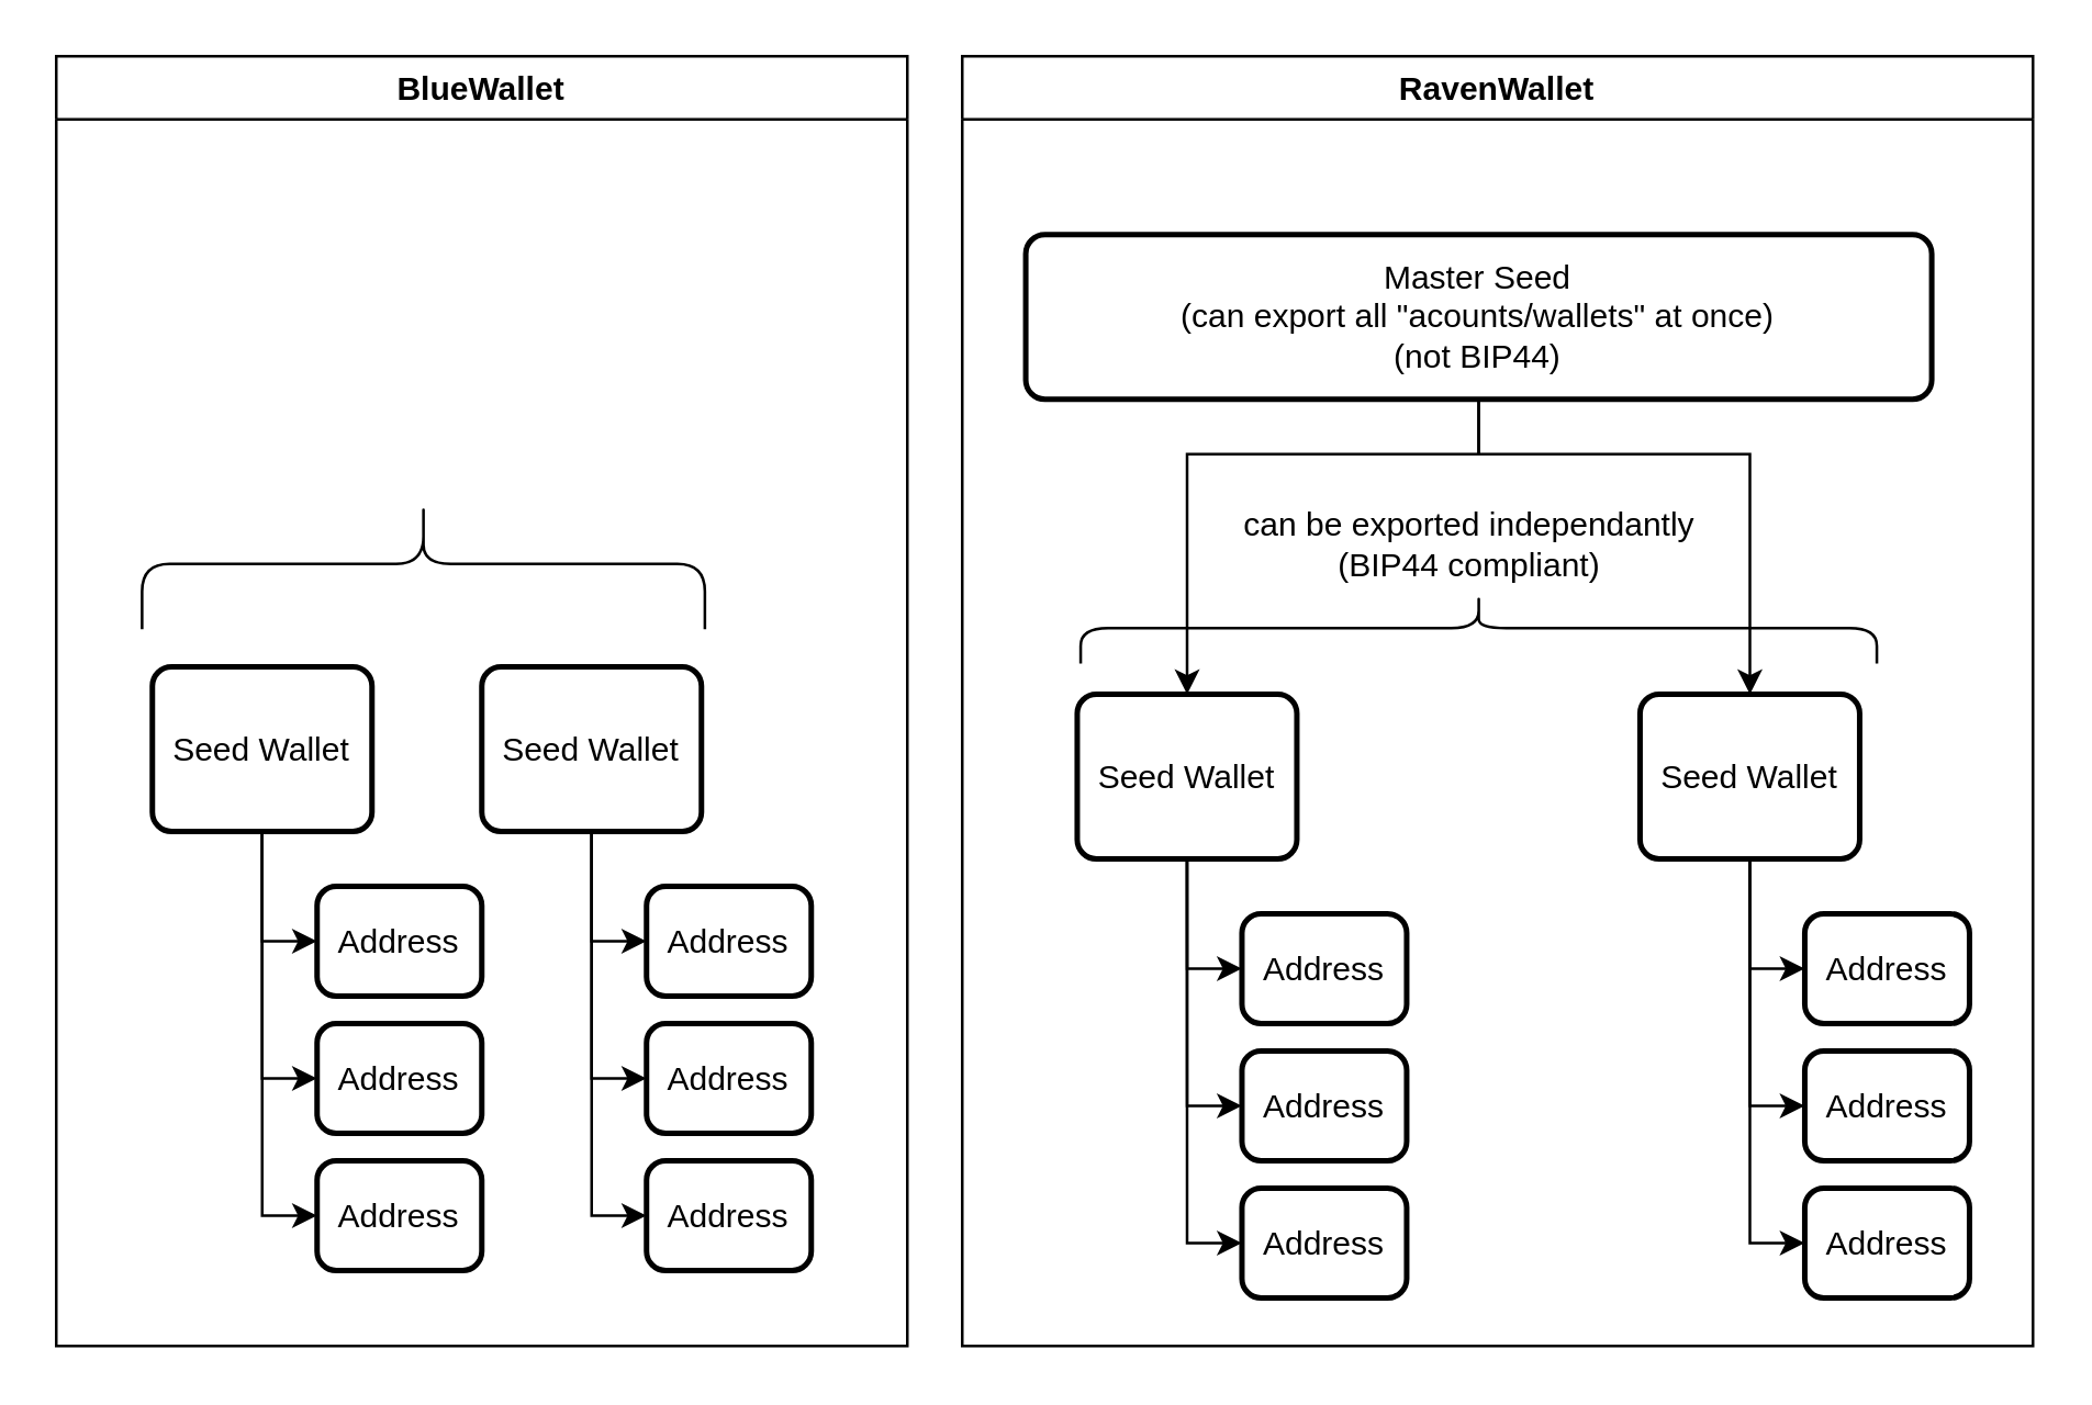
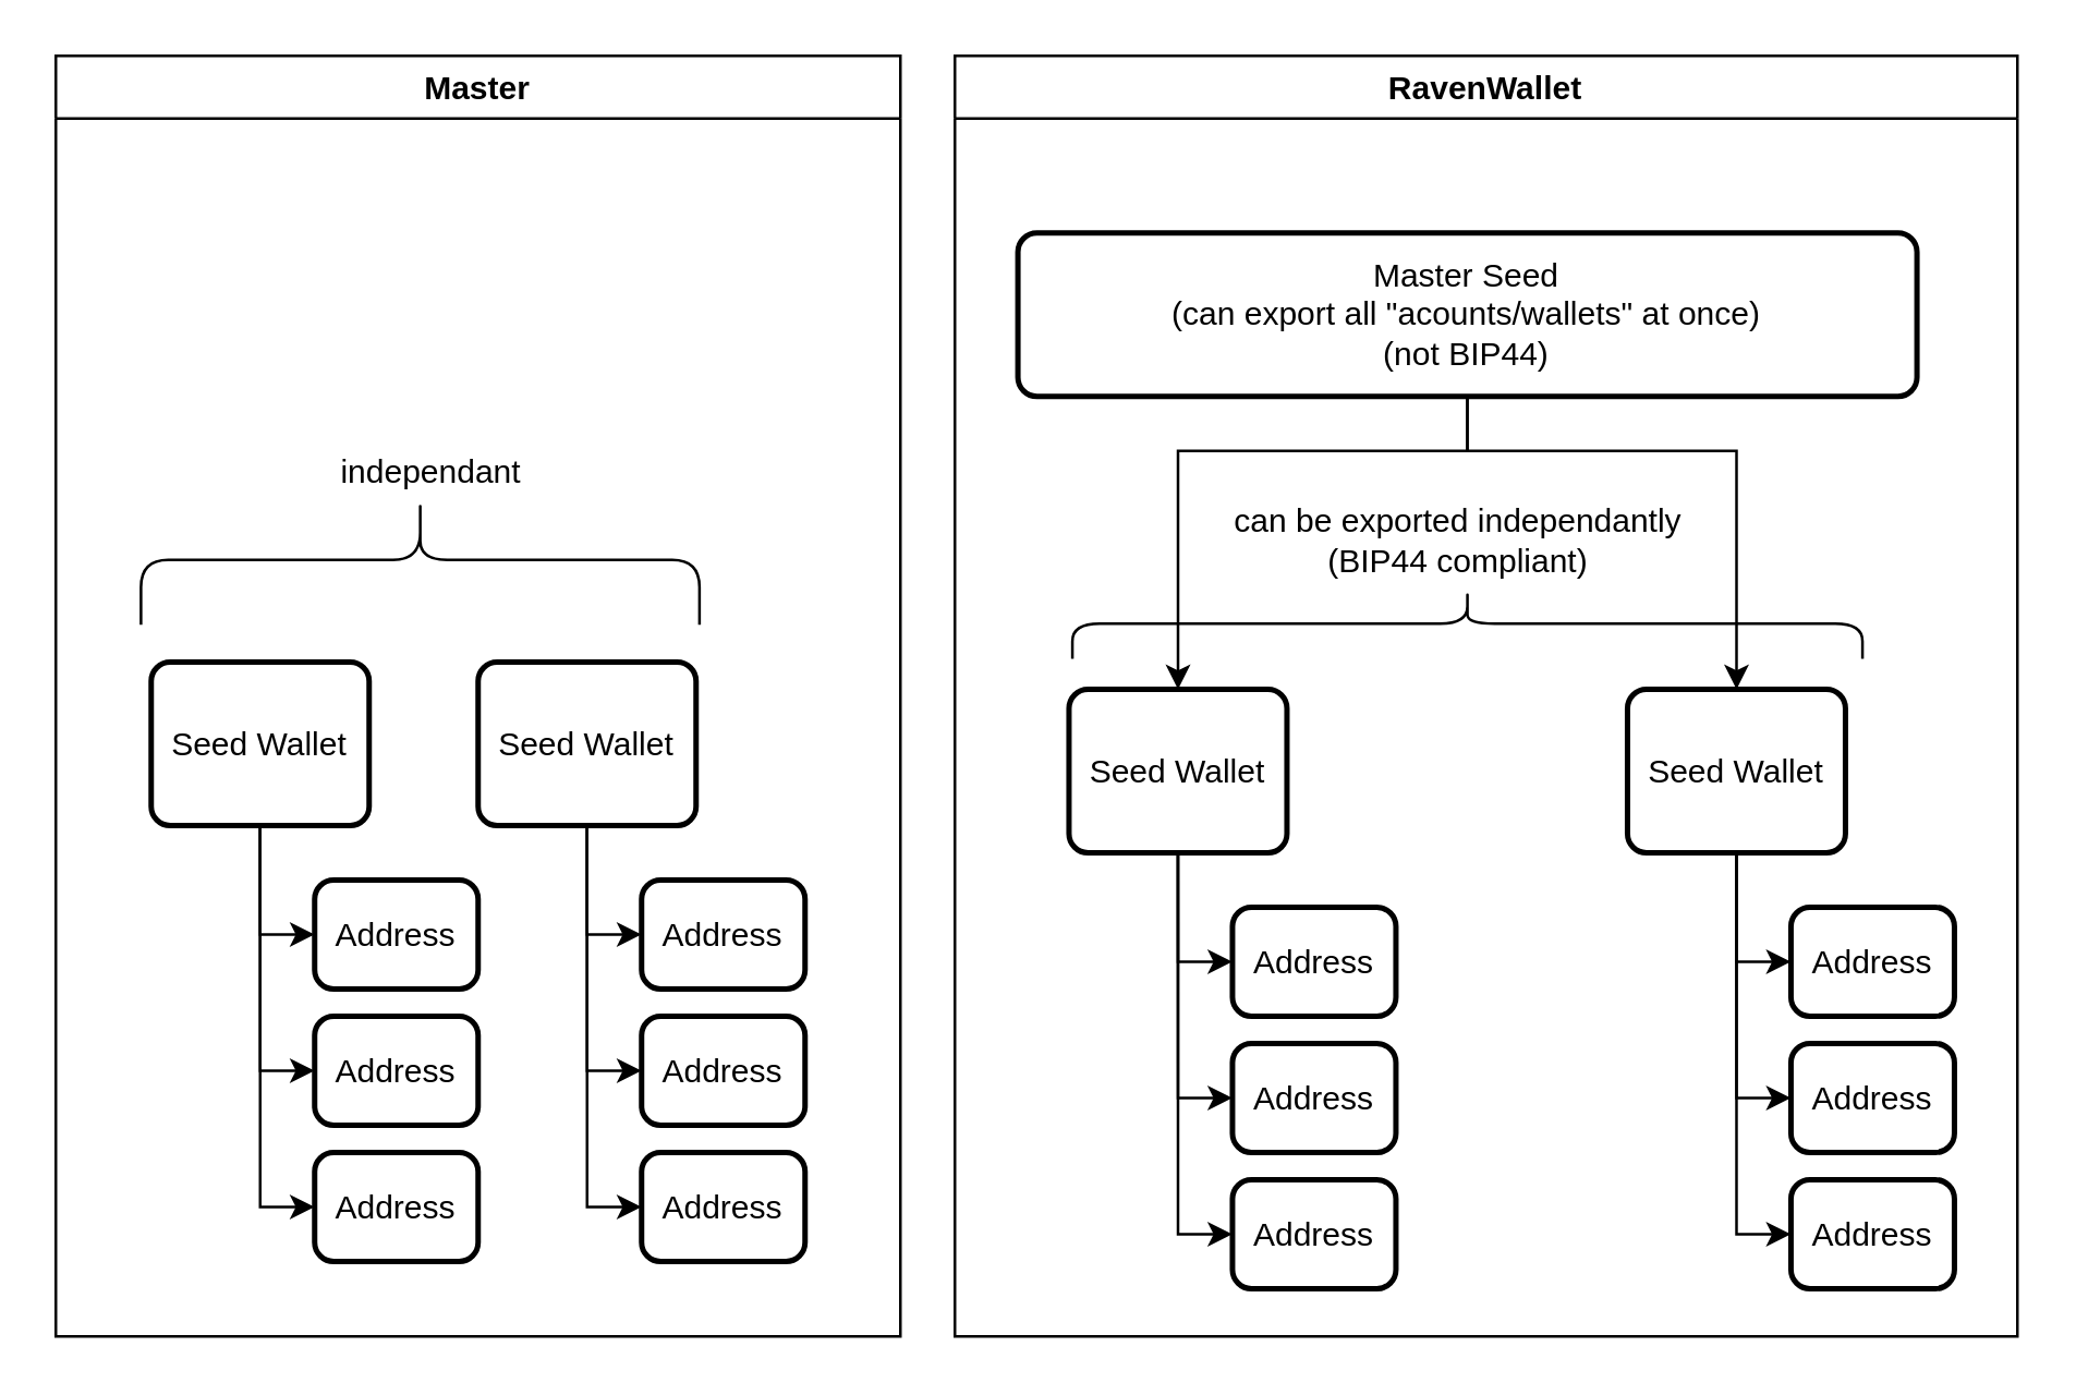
- <mxCell id="2" value="BlueWallet" style="swimlane;" parent="1" vertex="1"><mxGeometry x="20" y="20" width="310" height="470" as="geometry" /></mxCell>
+ <mxCell id="2" value="Master" style="swimlane;" parent="1" vertex="1"><mxGeometry x="20" y="20" width="310" height="470" as="geometry" /></mxCell>
+ <mxCell id="18" value="independant" style="text;html=1;strokeColor=none;fillColor=none;align=center;verticalAlign=middle;whiteSpace=wrap;rounded=0;" vertex="1" parent="2"><mxGeometry x="117.5" y="142.5" width="40" height="20" as="geometry" /></mxCell>
